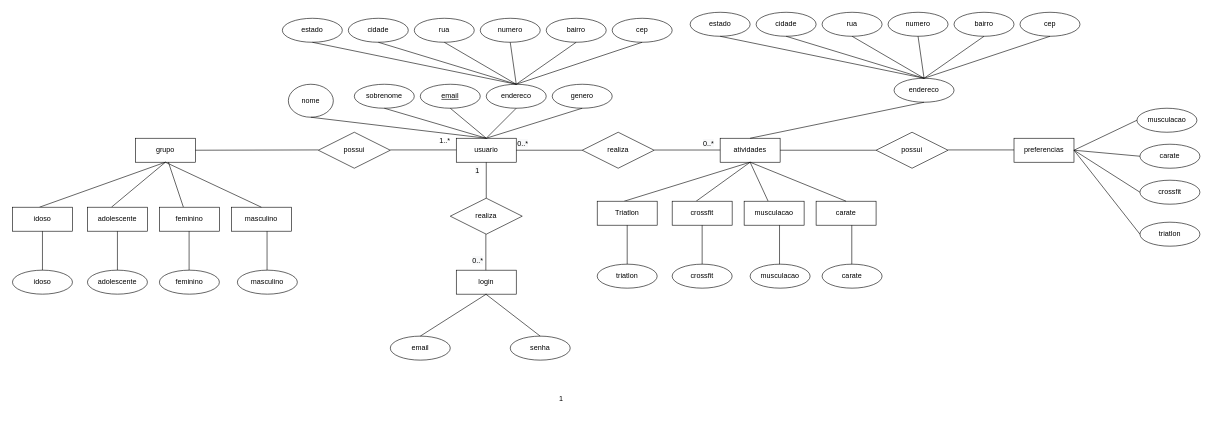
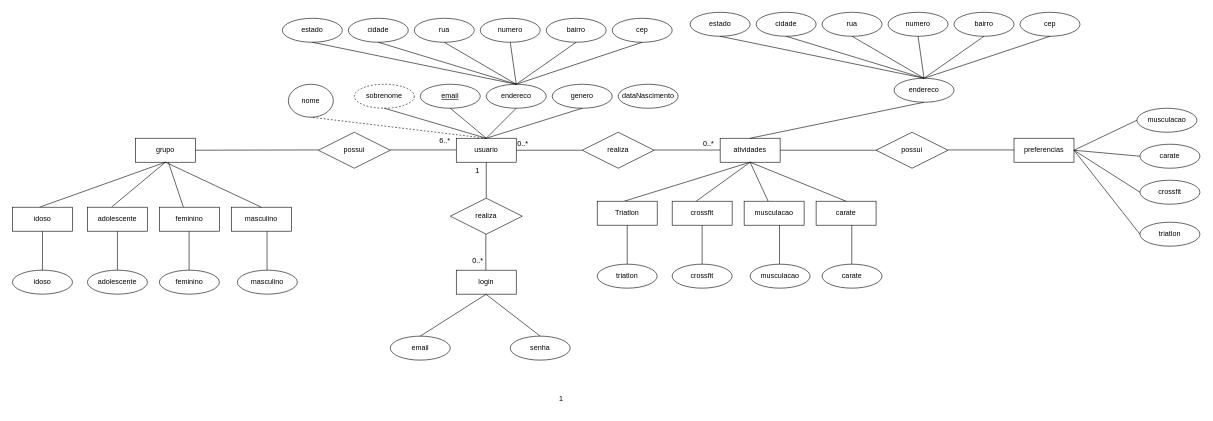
- <mxCell id="16" value="sobrenome" style="ellipse;whiteSpace=wrap;html=1;align=center;" parent="1" vertex="1"><mxGeometry x="590" y="140" width="100" height="40" as="geometry" /></mxCell>
+ <mxCell id="16" value="sobrenome" style="ellipse;whiteSpace=wrap;html=1;align=center;dashed=1;" parent="1" vertex="1"><mxGeometry x="590" y="140" width="100" height="40" as="geometry" /></mxCell>
+ <mxCell id="5" value="dataNascimento" style="ellipse;whiteSpace=wrap;html=1;align=center;" parent="1" vertex="1"><mxGeometry x="1030" y="140" width="100" height="40" as="geometry" /></mxCell>
- <mxCell id="25" value="" style="endArrow=none;html=1;rounded=0;entryX=0.5;entryY=1;entryDx=0;entryDy=0;exitX=0.5;exitY=0;exitDx=0;exitDy=0;" parent="1" source="2" target="6" edge="1"><mxGeometry width="50" height="50" relative="1" as="geometry"><mxPoint x="820" y="240" as="sourcePoint" /><mxPoint x="650" y="190" as="targetPoint" /></mxGeometry></mxCell>
+ <mxCell id="25" value="" style="endArrow=none;html=1;rounded=0;entryX=0.5;entryY=1;entryDx=0;entryDy=0;exitX=0.5;exitY=0;exitDx=0;exitDy=0;dashed=1;" parent="1" source="2" target="6" edge="1"><mxGeometry width="50" height="50" relative="1" as="geometry"><mxPoint x="820" y="240" as="sourcePoint" /><mxPoint x="650" y="190" as="targetPoint" /></mxGeometry></mxCell>
- <mxCell id="52" value="1..*" style="text;whiteSpace=wrap;html=1;" parent="1" vertex="1"><mxGeometry x="730" y="220" width="50" height="40" as="geometry" /></mxCell>
+ <mxCell id="52" value="6..*" style="text;whiteSpace=wrap;html=1;" parent="1" vertex="1"><mxGeometry x="730" y="220" width="50" height="40" as="geometry" /></mxCell>
